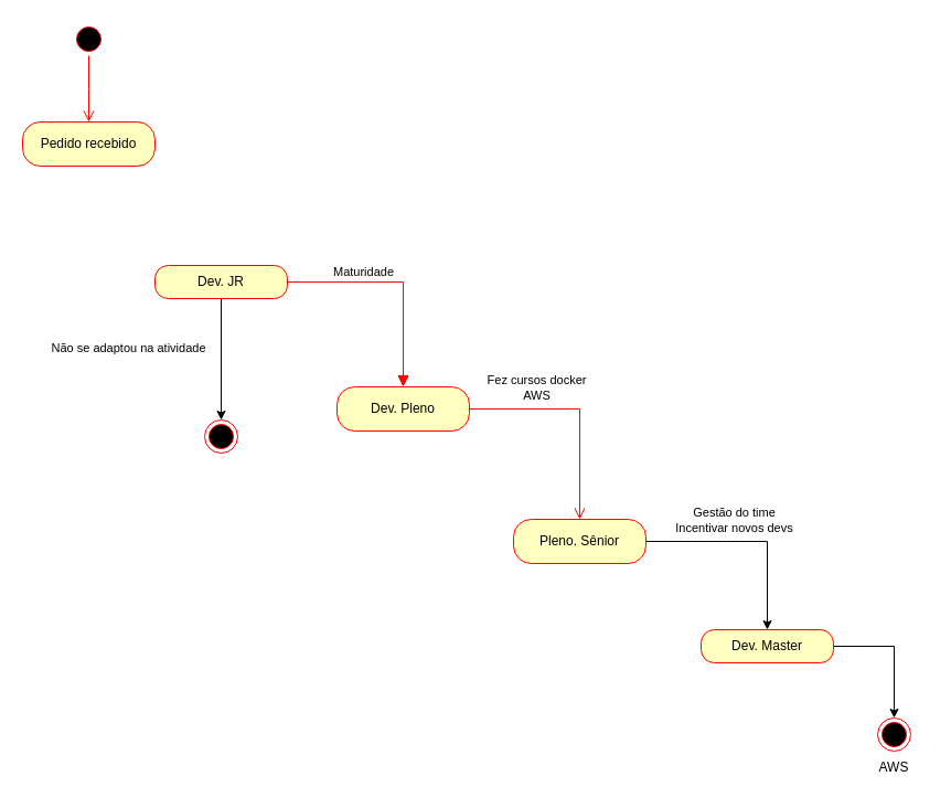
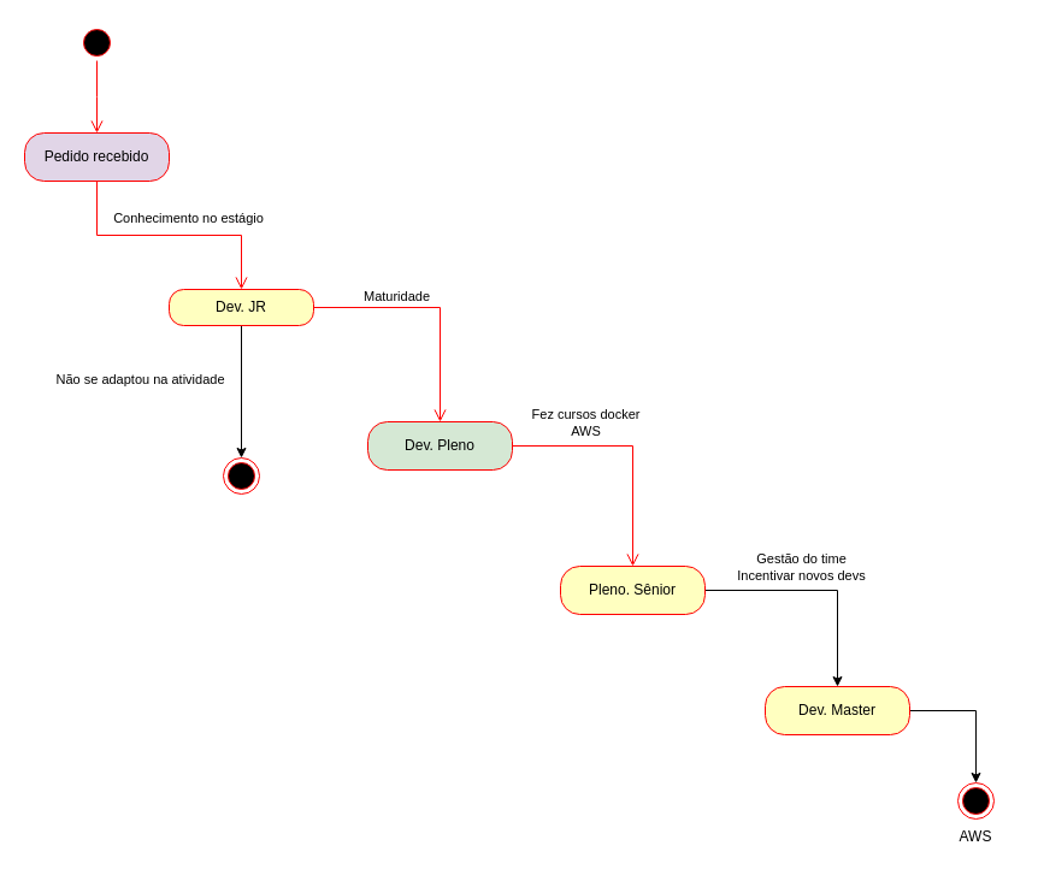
- <mxCell id="4" value="Pedido recebido" style="rounded=1;whiteSpace=wrap;html=1;arcSize=40;fontColor=#000000;fillColor=#ffffc0;strokeColor=#ff0000;" vertex="1" parent="1"><mxGeometry x="20" y="110" width="120" height="40" as="geometry" /></mxCell>
+ <mxCell id="4" value="Pedido recebido" style="rounded=1;whiteSpace=wrap;html=1;arcSize=40;fontColor=#000000;fillColor=#e1d5e7;strokeColor=#ff0000;" vertex="1" parent="1"><mxGeometry x="20" y="110" width="120" height="40" as="geometry" /></mxCell>
+ <mxCell id="5" value="" style="edgeStyle=orthogonalEdgeStyle;html=1;verticalAlign=bottom;endArrow=open;endSize=8;strokeColor=#ff0000;rounded=0;" edge="1" source="4" parent="1" target="9"><mxGeometry relative="1" as="geometry"><mxPoint x="80" y="210" as="targetPoint" /></mxGeometry></mxCell>
+ <mxCell id="6" value="Conhecimento no estágio" style="edgeLabel;html=1;align=center;verticalAlign=middle;resizable=0;points=[];" vertex="1" connectable="0" parent="5"><mxGeometry x="0.209" y="1" relative="1" as="geometry"><mxPoint x="-7" y="-14" as="offset" /></mxGeometry></mxCell>
- <mxCell id="10" value="" style="edgeStyle=orthogonalEdgeStyle;html=1;verticalAlign=bottom;endArrow=block;endSize=8;strokeColor=#ff0000;rounded=0;" edge="1" source="9" parent="1" target="12"><mxGeometry relative="1" as="geometry"><mxPoint x="200" y="340" as="targetPoint" /></mxGeometry></mxCell>
+ <mxCell id="10" value="" style="edgeStyle=orthogonalEdgeStyle;html=1;verticalAlign=bottom;endArrow=open;endSize=8;strokeColor=#ff0000;rounded=0;" edge="1" source="9" parent="1" target="12"><mxGeometry relative="1" as="geometry"><mxPoint x="200" y="340" as="targetPoint" /></mxGeometry></mxCell>
- <mxCell id="12" value="Dev. Pleno" style="rounded=1;whiteSpace=wrap;html=1;arcSize=40;fontColor=#000000;fillColor=#ffffc0;strokeColor=#ff0000;" vertex="1" parent="1"><mxGeometry x="305" y="350" width="120" height="40" as="geometry" /></mxCell>
+ <mxCell id="12" value="Dev. Pleno" style="rounded=1;whiteSpace=wrap;html=1;arcSize=40;fontColor=#000000;fillColor=#d5e8d4;strokeColor=#ff0000;" vertex="1" parent="1"><mxGeometry x="305" y="350" width="120" height="40" as="geometry" /></mxCell>
- <mxCell id="19" value="Dev. Master" style="rounded=1;whiteSpace=wrap;html=1;arcSize=40;fontColor=#000000;fillColor=#ffffc0;strokeColor=#ff0000;" vertex="1" parent="1"><mxGeometry x="635" y="570" width="120" height="30" as="geometry" /></mxCell>
+ <mxCell id="19" value="Dev. Master" style="rounded=1;whiteSpace=wrap;html=1;arcSize=40;fontColor=#000000;fillColor=#ffffc0;strokeColor=#ff0000;" vertex="1" parent="1"><mxGeometry x="635" y="570" width="120" height="40" as="geometry" /></mxCell>
